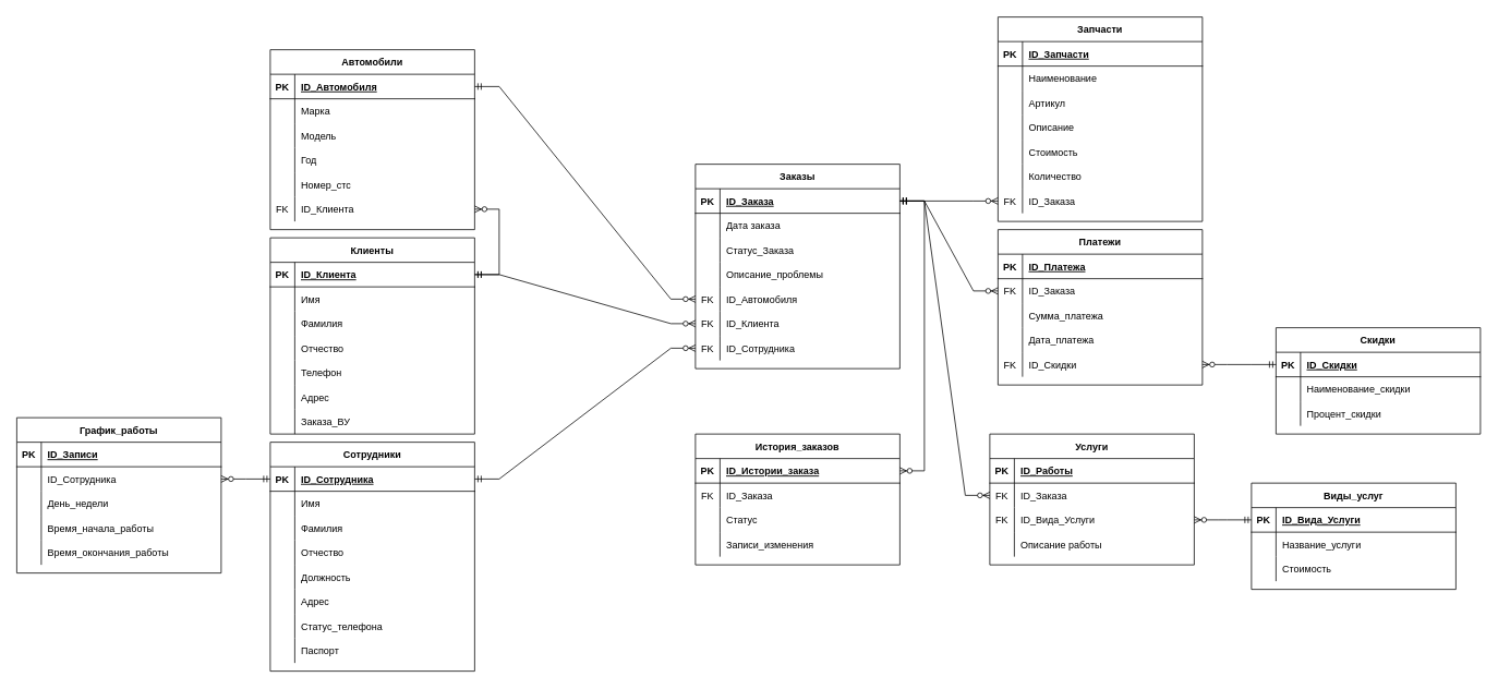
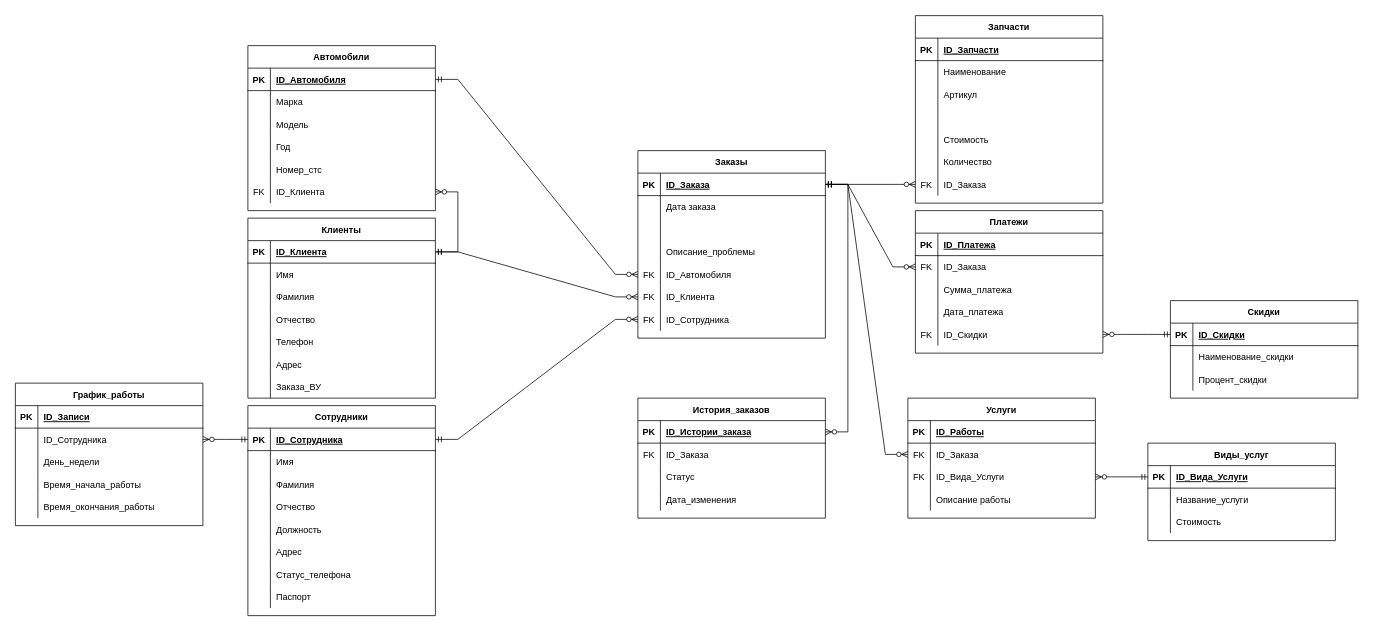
- <mxCell id="77" value="Описание" style="shape=partialRectangle;overflow=hidden;connectable=0;fillColor=none;top=0;left=0;bottom=0;right=0;align=left;spacingLeft=6;" vertex="1" parent="75"><mxGeometry x="30" width="220" height="30" as="geometry"><mxRectangle width="220" height="30" as="alternateBounds" /></mxGeometry></mxCell>
- <mxCell id="33" value="Статус_Заказа" style="shape=partialRectangle;overflow=hidden;connectable=0;fillColor=none;top=0;left=0;bottom=0;right=0;align=left;spacingLeft=6;" vertex="1" parent="31"><mxGeometry x="30" width="220" height="30" as="geometry"><mxRectangle width="220" height="30" as="alternateBounds" /></mxGeometry></mxCell>
- <mxCell id="157" value="Записи_изменения" style="shape=partialRectangle;overflow=hidden;connectable=0;fillColor=none;top=0;left=0;bottom=0;right=0;align=left;spacingLeft=6;" vertex="1" parent="155"><mxGeometry x="30" width="220" height="30" as="geometry"><mxRectangle width="220" height="30" as="alternateBounds" /></mxGeometry></mxCell>
+ <mxCell id="157" value="Дата_изменения" style="shape=partialRectangle;overflow=hidden;connectable=0;fillColor=none;top=0;left=0;bottom=0;right=0;align=left;spacingLeft=6;" vertex="1" parent="155"><mxGeometry x="30" width="220" height="30" as="geometry"><mxRectangle width="220" height="30" as="alternateBounds" /></mxGeometry></mxCell>
